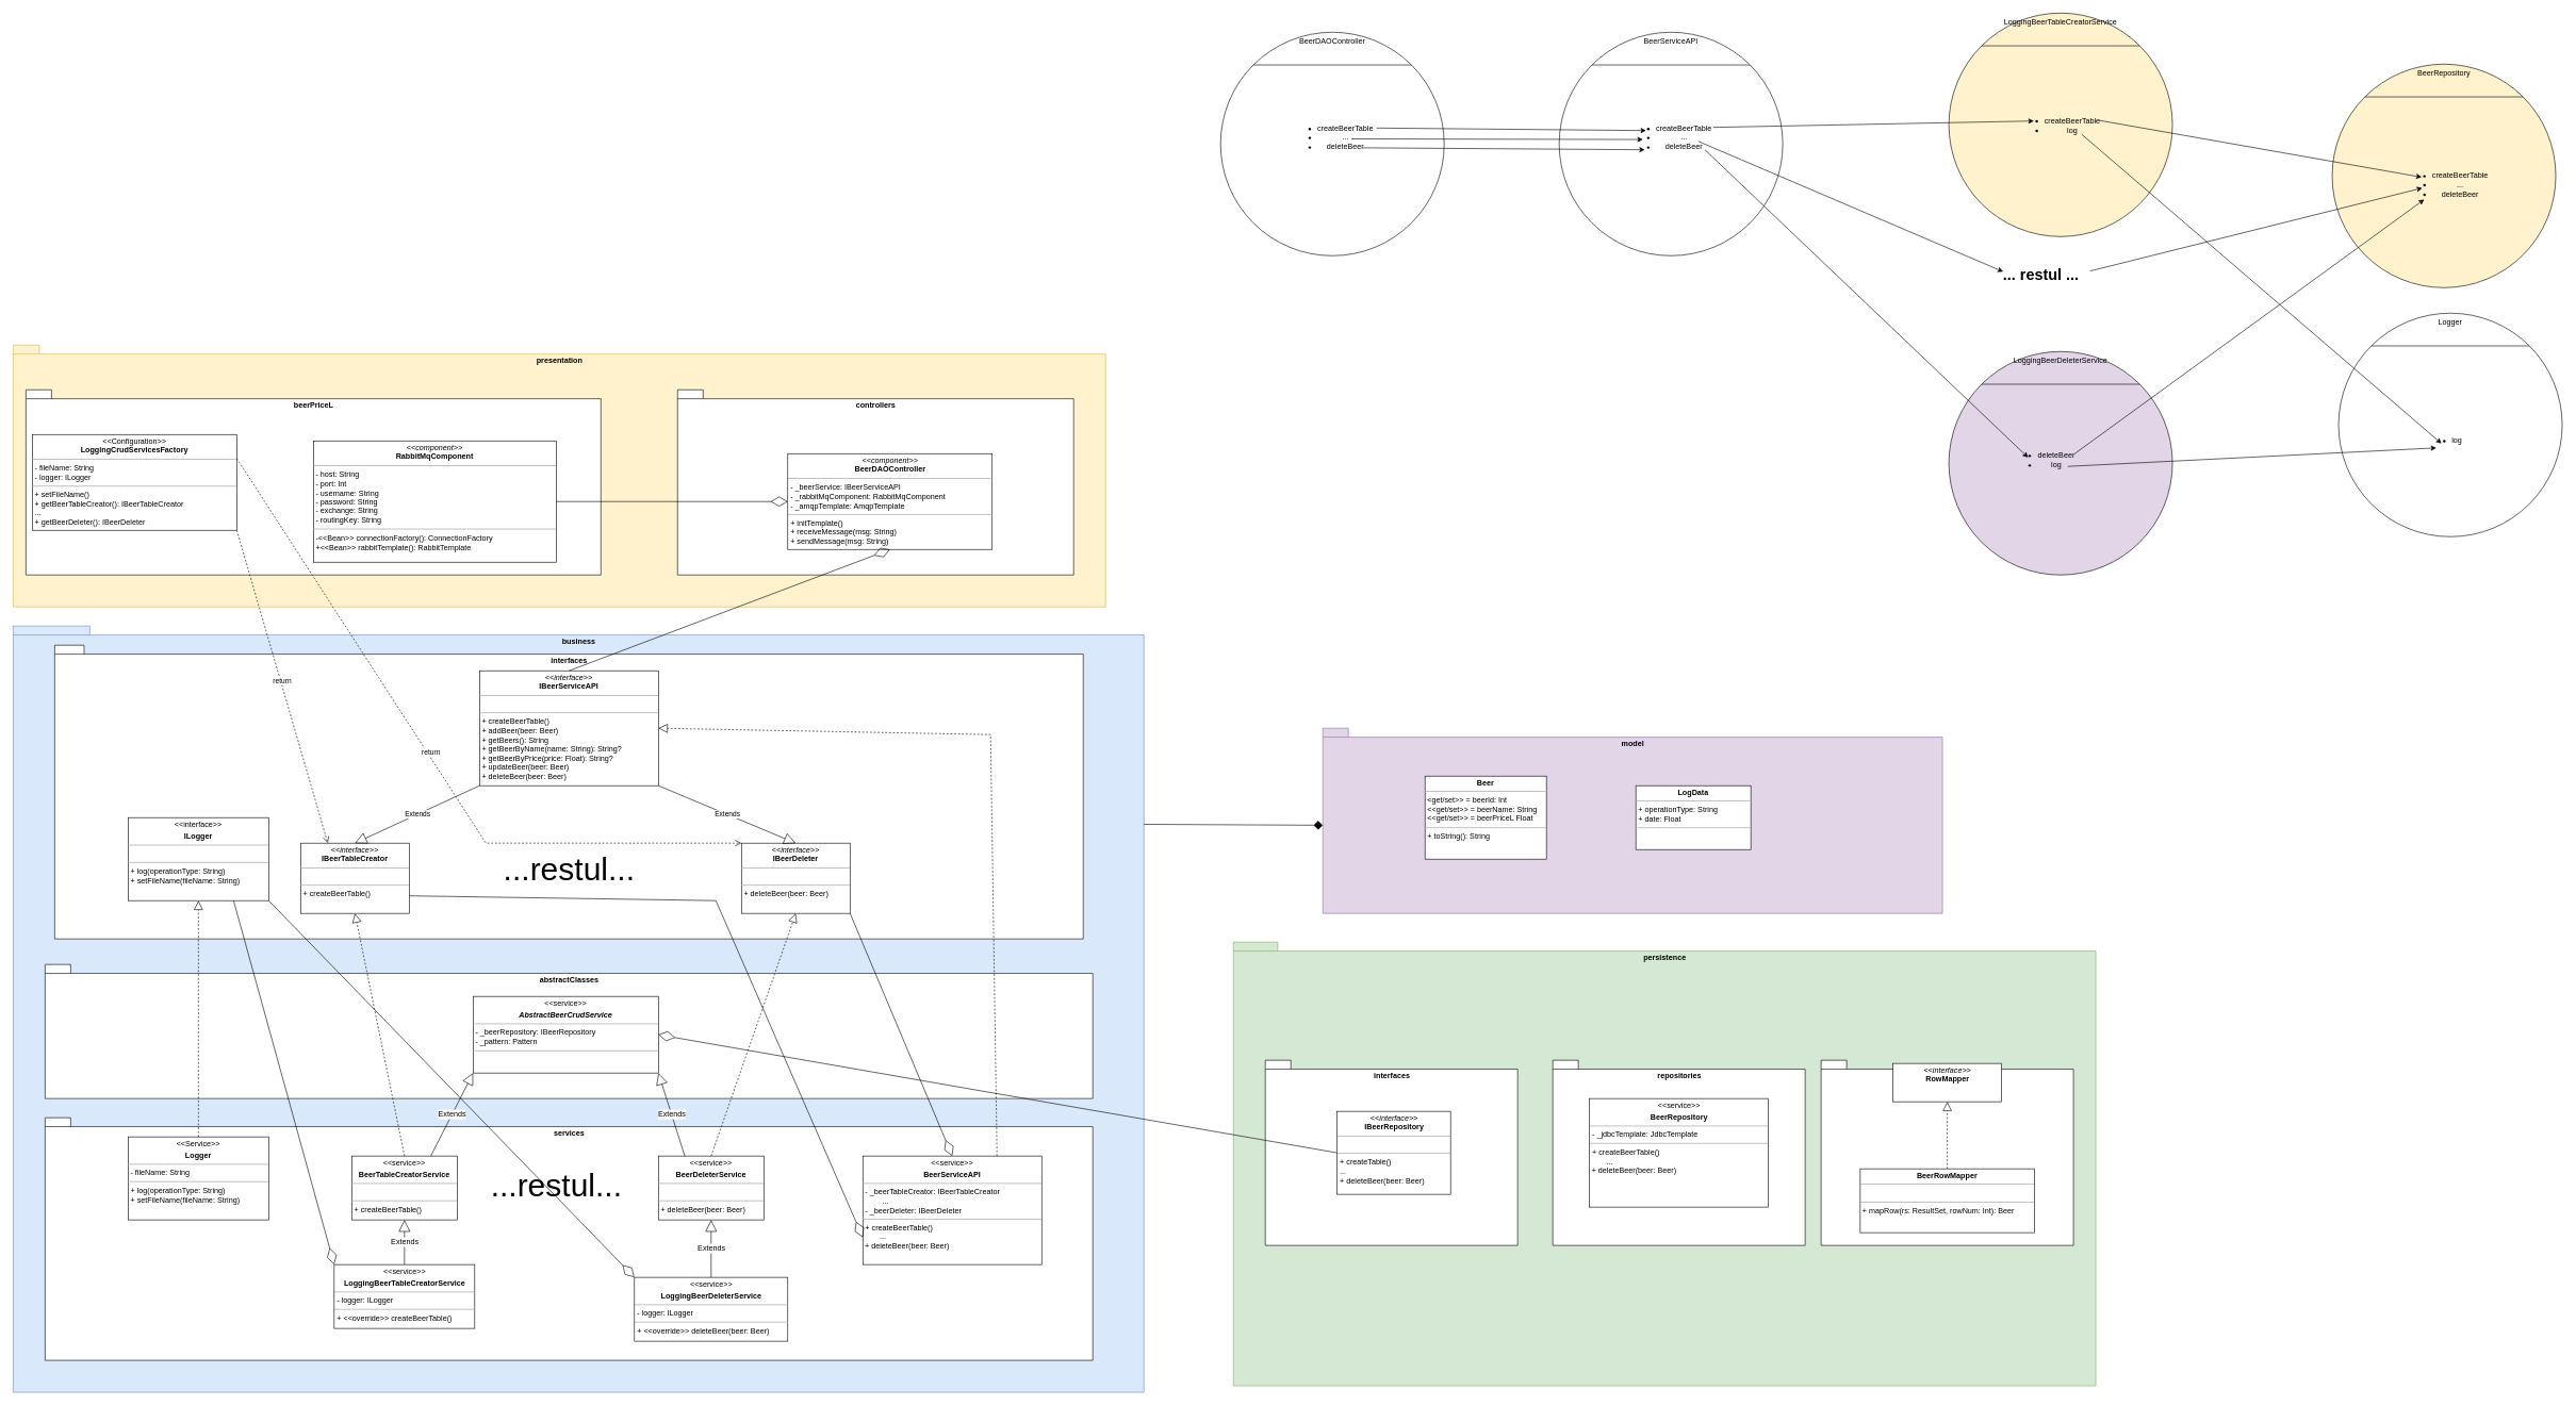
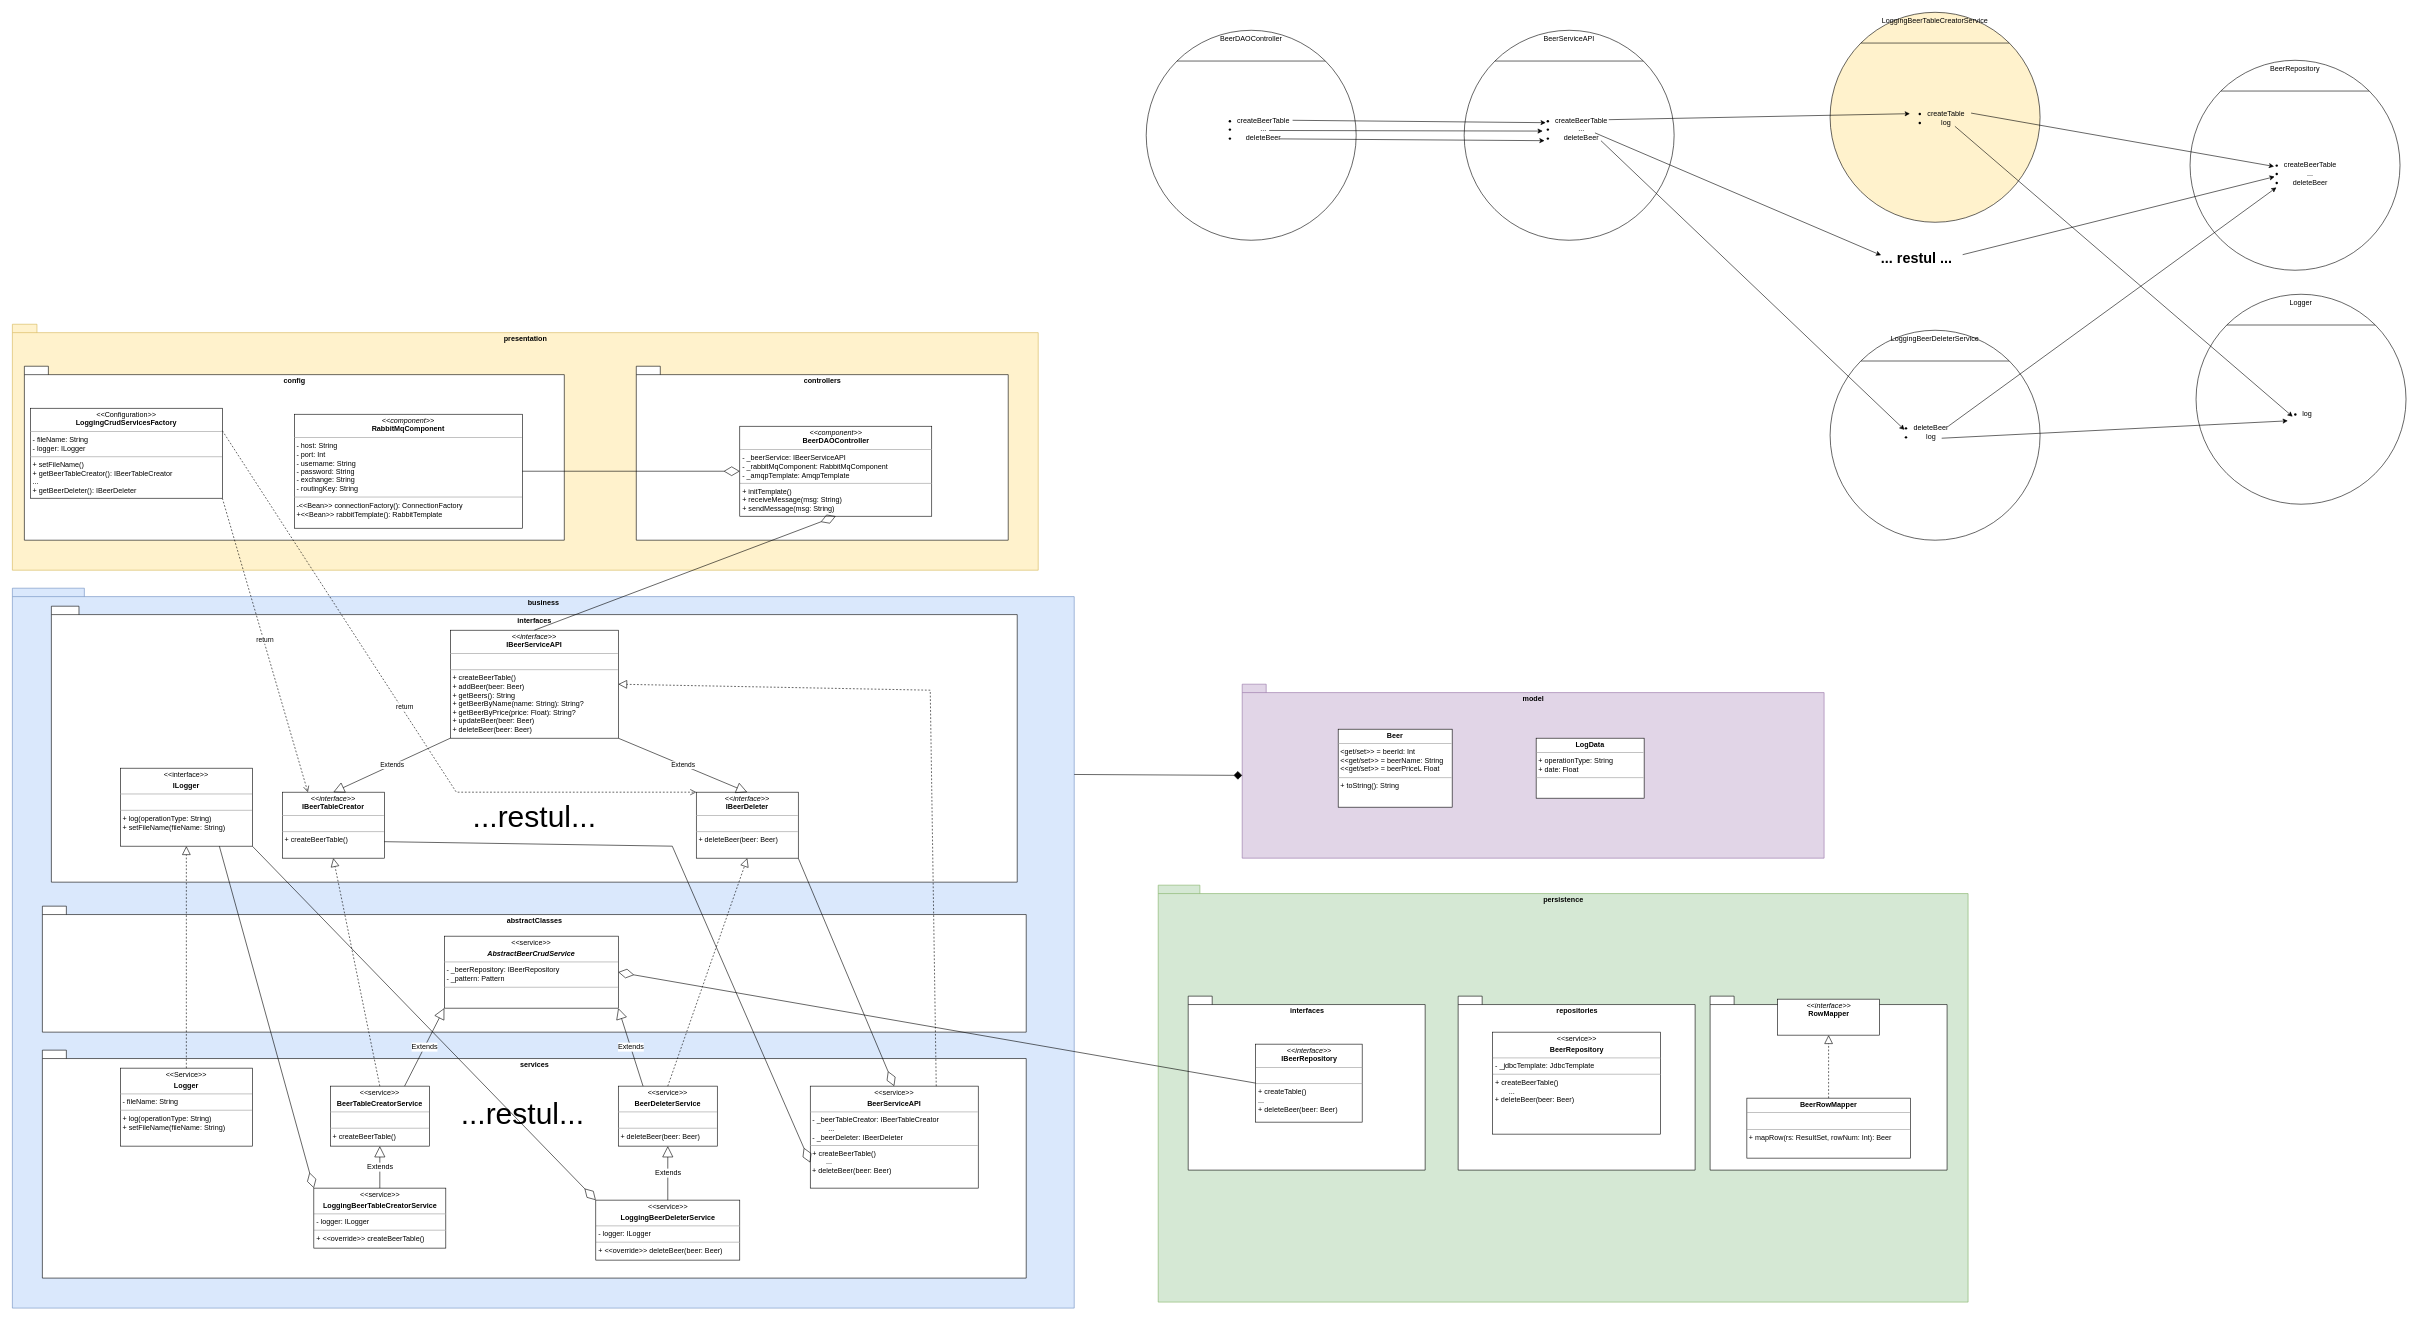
- <mxCell id="68" value="&lt;ul&gt;&lt;li&gt;createBeerTable&lt;/li&gt;&lt;li&gt;log&lt;/li&gt;&lt;/ul&gt;" style="text;html=1;align=center;verticalAlign=middle;resizable=0;points=[];autosize=1;strokeColor=none;fillColor=none;" vertex="1" parent="1"><mxGeometry x="3153" y="166" width="140" height="60" as="geometry" /></mxCell>
+ <mxCell id="68" value="&lt;ul&gt;&lt;li&gt;createTable&lt;/li&gt;&lt;li&gt;log&lt;/li&gt;&lt;/ul&gt;" style="text;html=1;align=center;verticalAlign=middle;resizable=0;points=[];autosize=1;strokeColor=none;fillColor=none;" vertex="1" parent="1"><mxGeometry x="3153" y="166" width="140" height="60" as="geometry" /></mxCell>
- <mxCell id="79" value="BeerRepository" style="ellipse;whiteSpace=wrap;html=1;aspect=fixed;verticalAlign=top;fillColor=#fff2cc;" vertex="1" parent="1"><mxGeometry x="3650" y="100" width="350" height="350" as="geometry" /></mxCell>
+ <mxCell id="79" value="BeerRepository" style="ellipse;whiteSpace=wrap;html=1;aspect=fixed;verticalAlign=top;" vertex="1" parent="1"><mxGeometry x="3650" y="100" width="350" height="350" as="geometry" /></mxCell>
- <mxCell id="9" value="beerPriceL" style="shape=folder;fontStyle=1;spacingTop=10;tabWidth=40;tabHeight=14;tabPosition=left;html=1;verticalAlign=top;" vertex="1" parent="1"><mxGeometry x="40" y="610" width="900" height="290" as="geometry" /></mxCell>
+ <mxCell id="9" value="config" style="shape=folder;fontStyle=1;spacingTop=10;tabWidth=40;tabHeight=14;tabPosition=left;html=1;verticalAlign=top;" vertex="1" parent="1"><mxGeometry x="40" y="610" width="900" height="290" as="geometry" /></mxCell>
- <mxCell id="70" value="LoggingBeerDeleterService" style="ellipse;whiteSpace=wrap;html=1;aspect=fixed;verticalAlign=top;fillColor=#e1d5e7;" vertex="1" parent="1"><mxGeometry x="3050" y="550" width="350" height="350" as="geometry" /></mxCell>
+ <mxCell id="70" value="LoggingBeerDeleterService" style="ellipse;whiteSpace=wrap;html=1;aspect=fixed;verticalAlign=top;" vertex="1" parent="1"><mxGeometry x="3050" y="550" width="350" height="350" as="geometry" /></mxCell>
